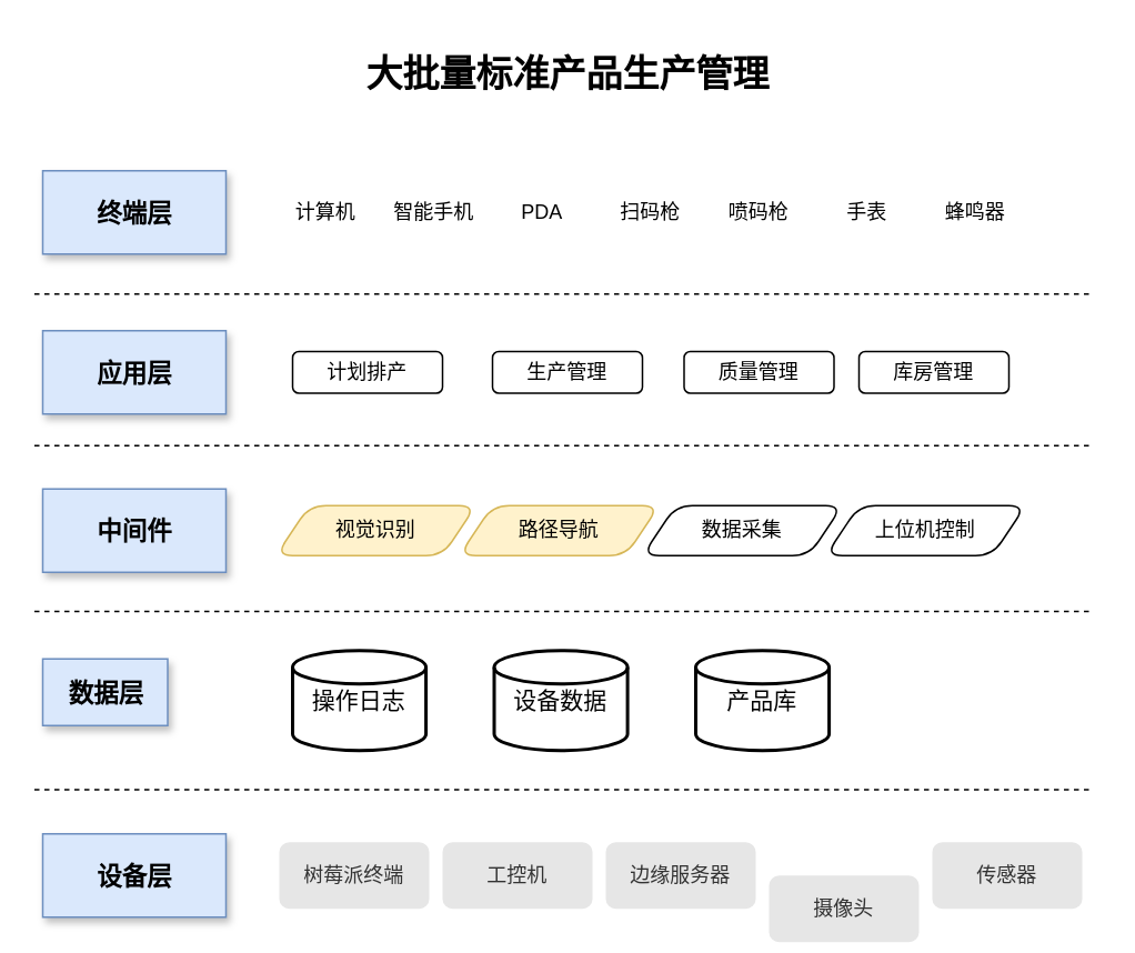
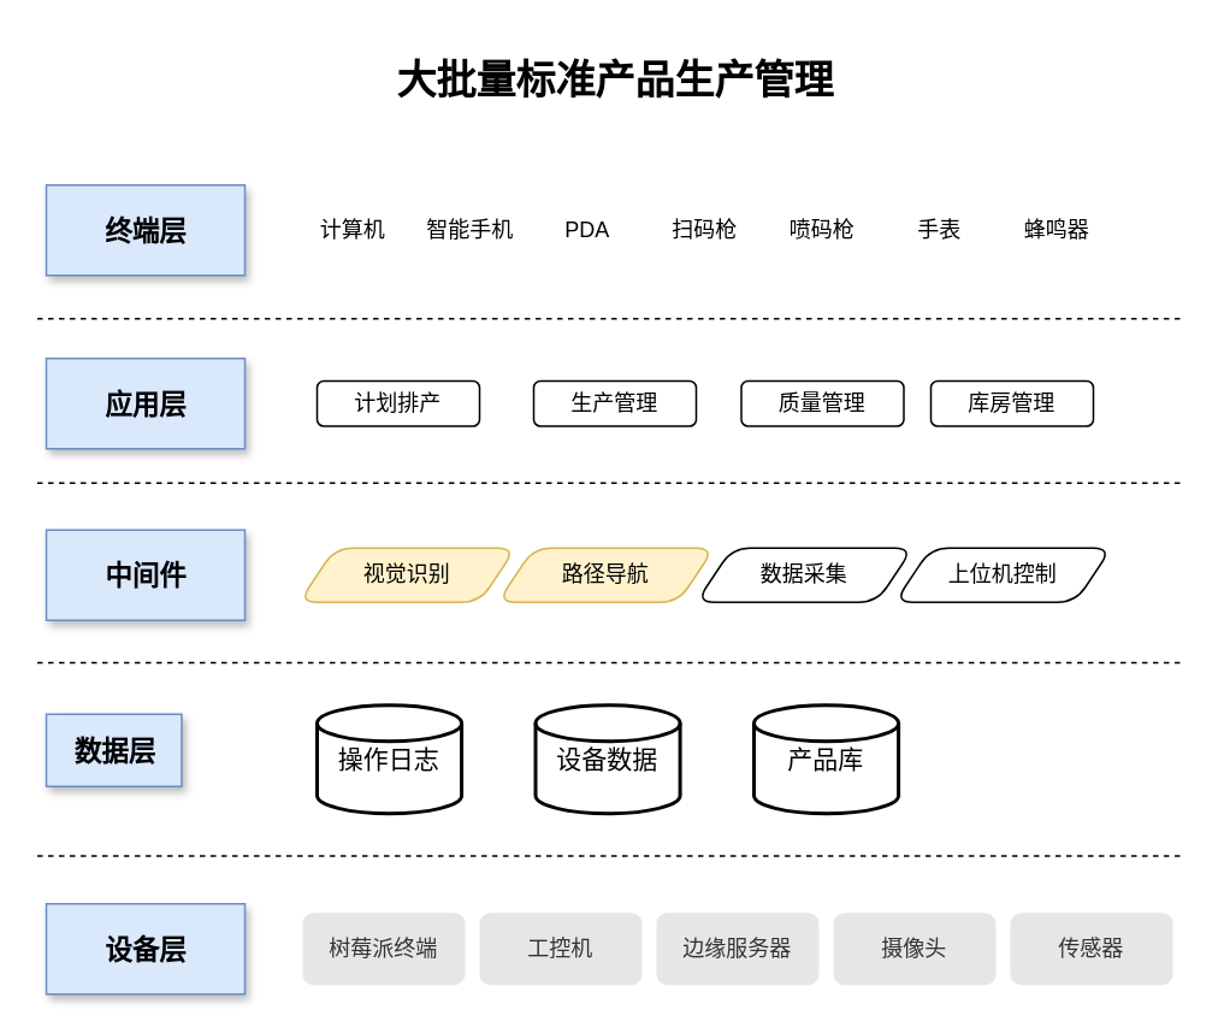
- <mxCell id="23" value="摄像头" style="text;html=1;strokeColor=none;fillColor=#E6E6E6;align=center;verticalAlign=middle;whiteSpace=wrap;rounded=1;shadow=0;glass=0;sketch=0;fontColor=#333333;" parent="1" vertex="1"><mxGeometry x="461" y="525" width="90" height="40" as="geometry" /></mxCell>
+ <mxCell id="23" value="摄像头" style="text;html=1;strokeColor=none;fillColor=#E6E6E6;align=center;verticalAlign=middle;whiteSpace=wrap;rounded=1;shadow=0;glass=0;sketch=0;fontColor=#333333;" parent="1" vertex="1"><mxGeometry x="461" y="505" width="90" height="40" as="geometry" /></mxCell>
